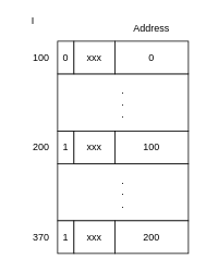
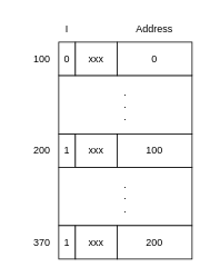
- <mxCell id="16" value="I" style="text;html=1;align=center;verticalAlign=middle;whiteSpace=wrap;rounded=0;" vertex="1" parent="1"><mxGeometry x="30" y="10" width="20" height="30" as="geometry" /></mxCell>
+ <mxCell id="16" value="I" style="text;html=1;align=center;verticalAlign=middle;whiteSpace=wrap;rounded=0;" vertex="1" parent="1"><mxGeometry x="70" y="20" width="20" height="30" as="geometry" /></mxCell>
